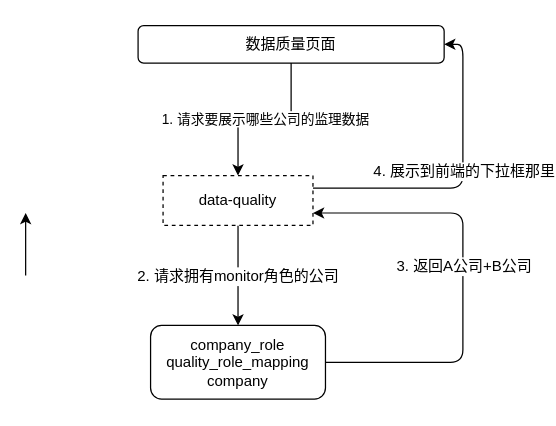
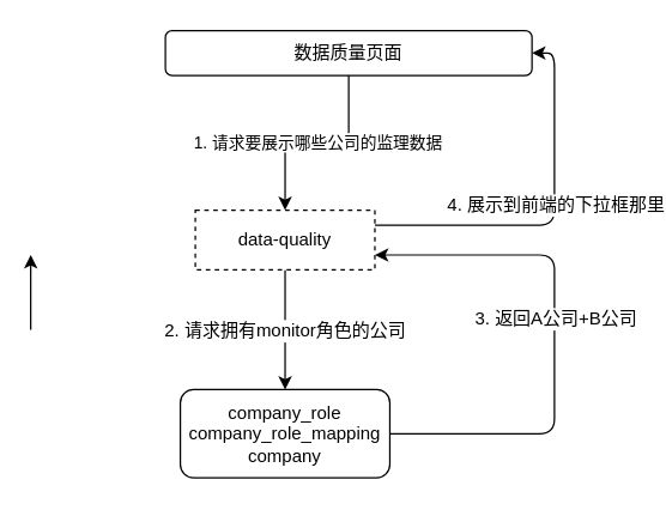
- <mxCell id="7" value="company_role&lt;br&gt;quality_role_mapping&lt;br&gt;company" style="rounded=1;whiteSpace=wrap;html=1;" vertex="1" parent="1"><mxGeometry x="120" y="260" width="140" height="59" as="geometry" /></mxCell>
+ <mxCell id="7" value="company_role&lt;br&gt;company_role_mapping&lt;br&gt;company" style="rounded=1;whiteSpace=wrap;html=1;" vertex="1" parent="1"><mxGeometry x="120" y="260" width="140" height="59" as="geometry" /></mxCell>
